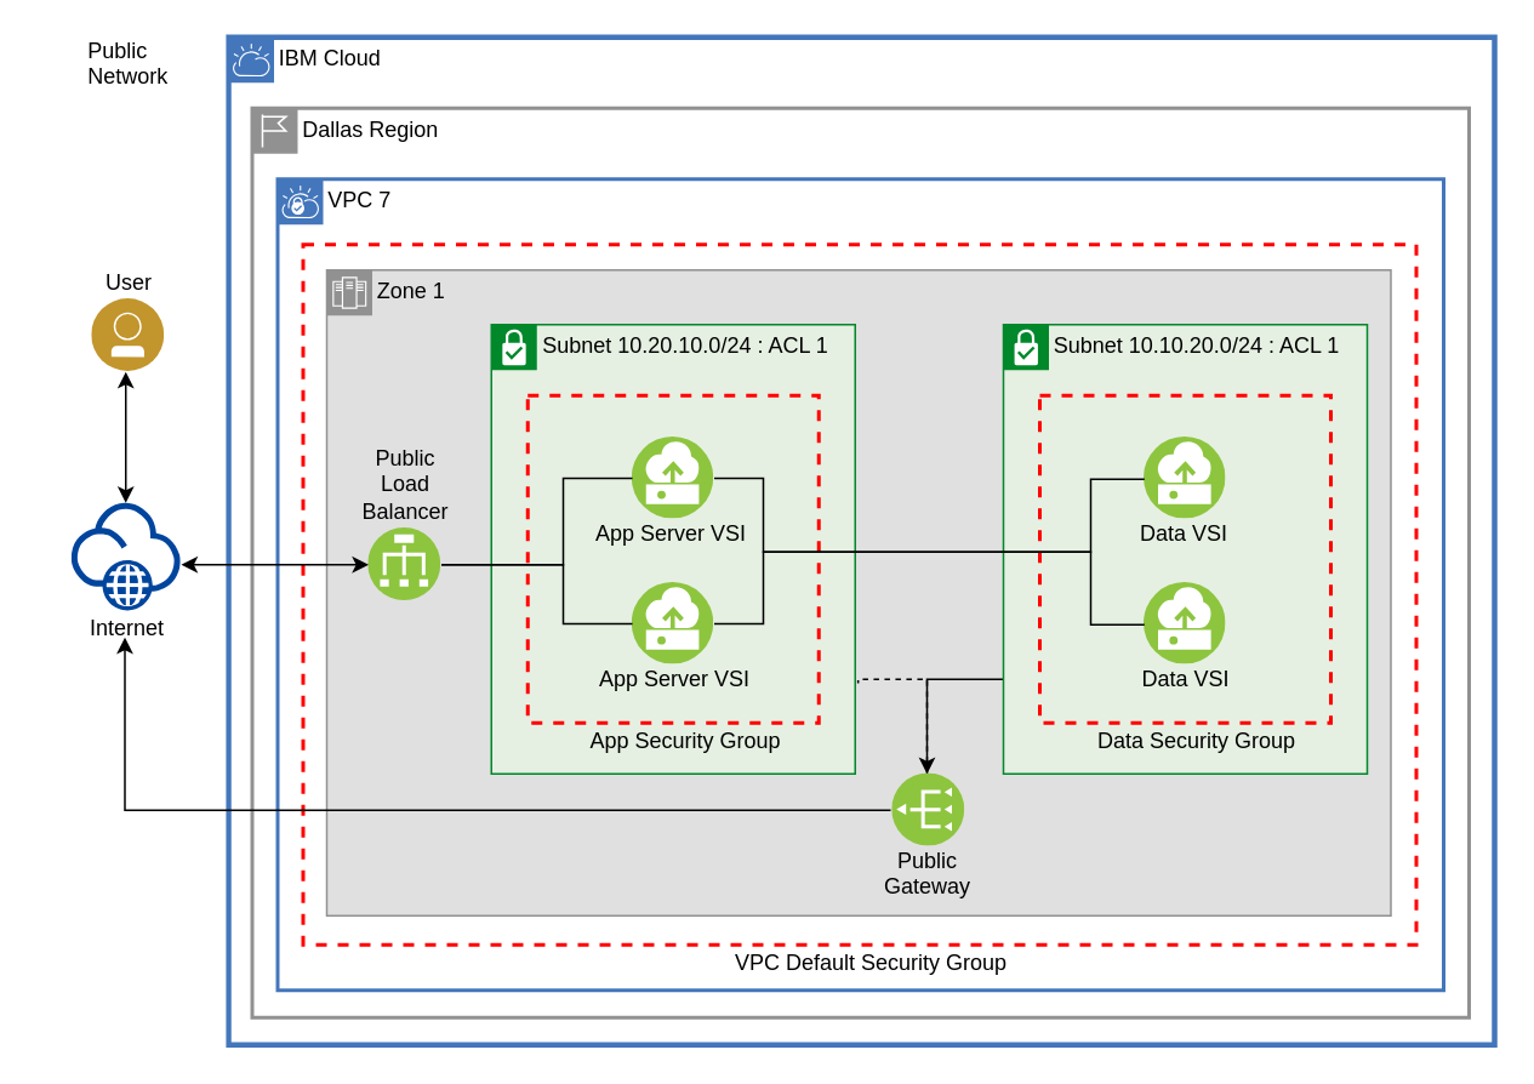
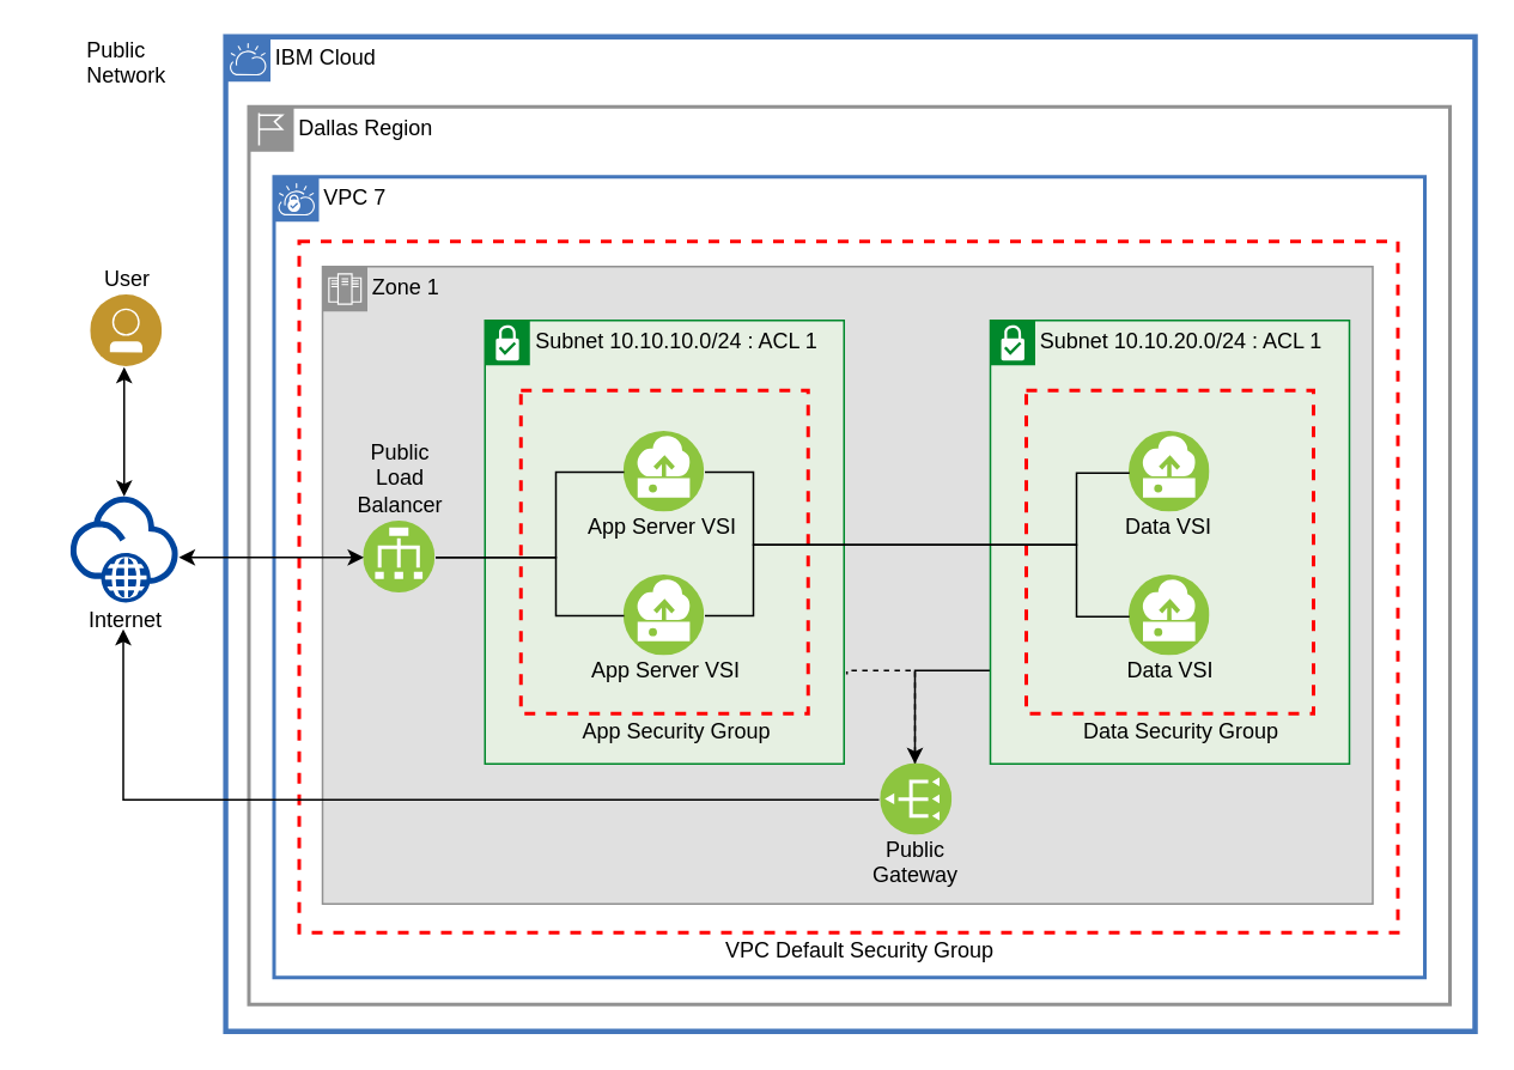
- <mxCell id="9" value="Subnet 10.20.10.0/24 : ACL 1" style="shape=mxgraph.ibm.box;prType=subnet;fontStyle=0;verticalAlign=top;align=left;spacingLeft=32;spacingTop=4;fillColor=#E6F0E2;rounded=0;whiteSpace=wrap;html=1;strokeColor=#00882B;strokeWidth=1;dashed=0;container=1;spacing=-4;collapsible=0;" parent="5" vertex="1"><mxGeometry x="90.5" y="30" width="200" height="247" as="geometry" /></mxCell>
+ <mxCell id="9" value="Subnet 10.10.10.0/24 : ACL 1" style="shape=mxgraph.ibm.box;prType=subnet;fontStyle=0;verticalAlign=top;align=left;spacingLeft=32;spacingTop=4;fillColor=#E6F0E2;rounded=0;whiteSpace=wrap;html=1;strokeColor=#00882B;strokeWidth=1;dashed=0;container=1;spacing=-4;collapsible=0;" parent="5" vertex="1"><mxGeometry x="90.5" y="30" width="200" height="247" as="geometry" /></mxCell>
